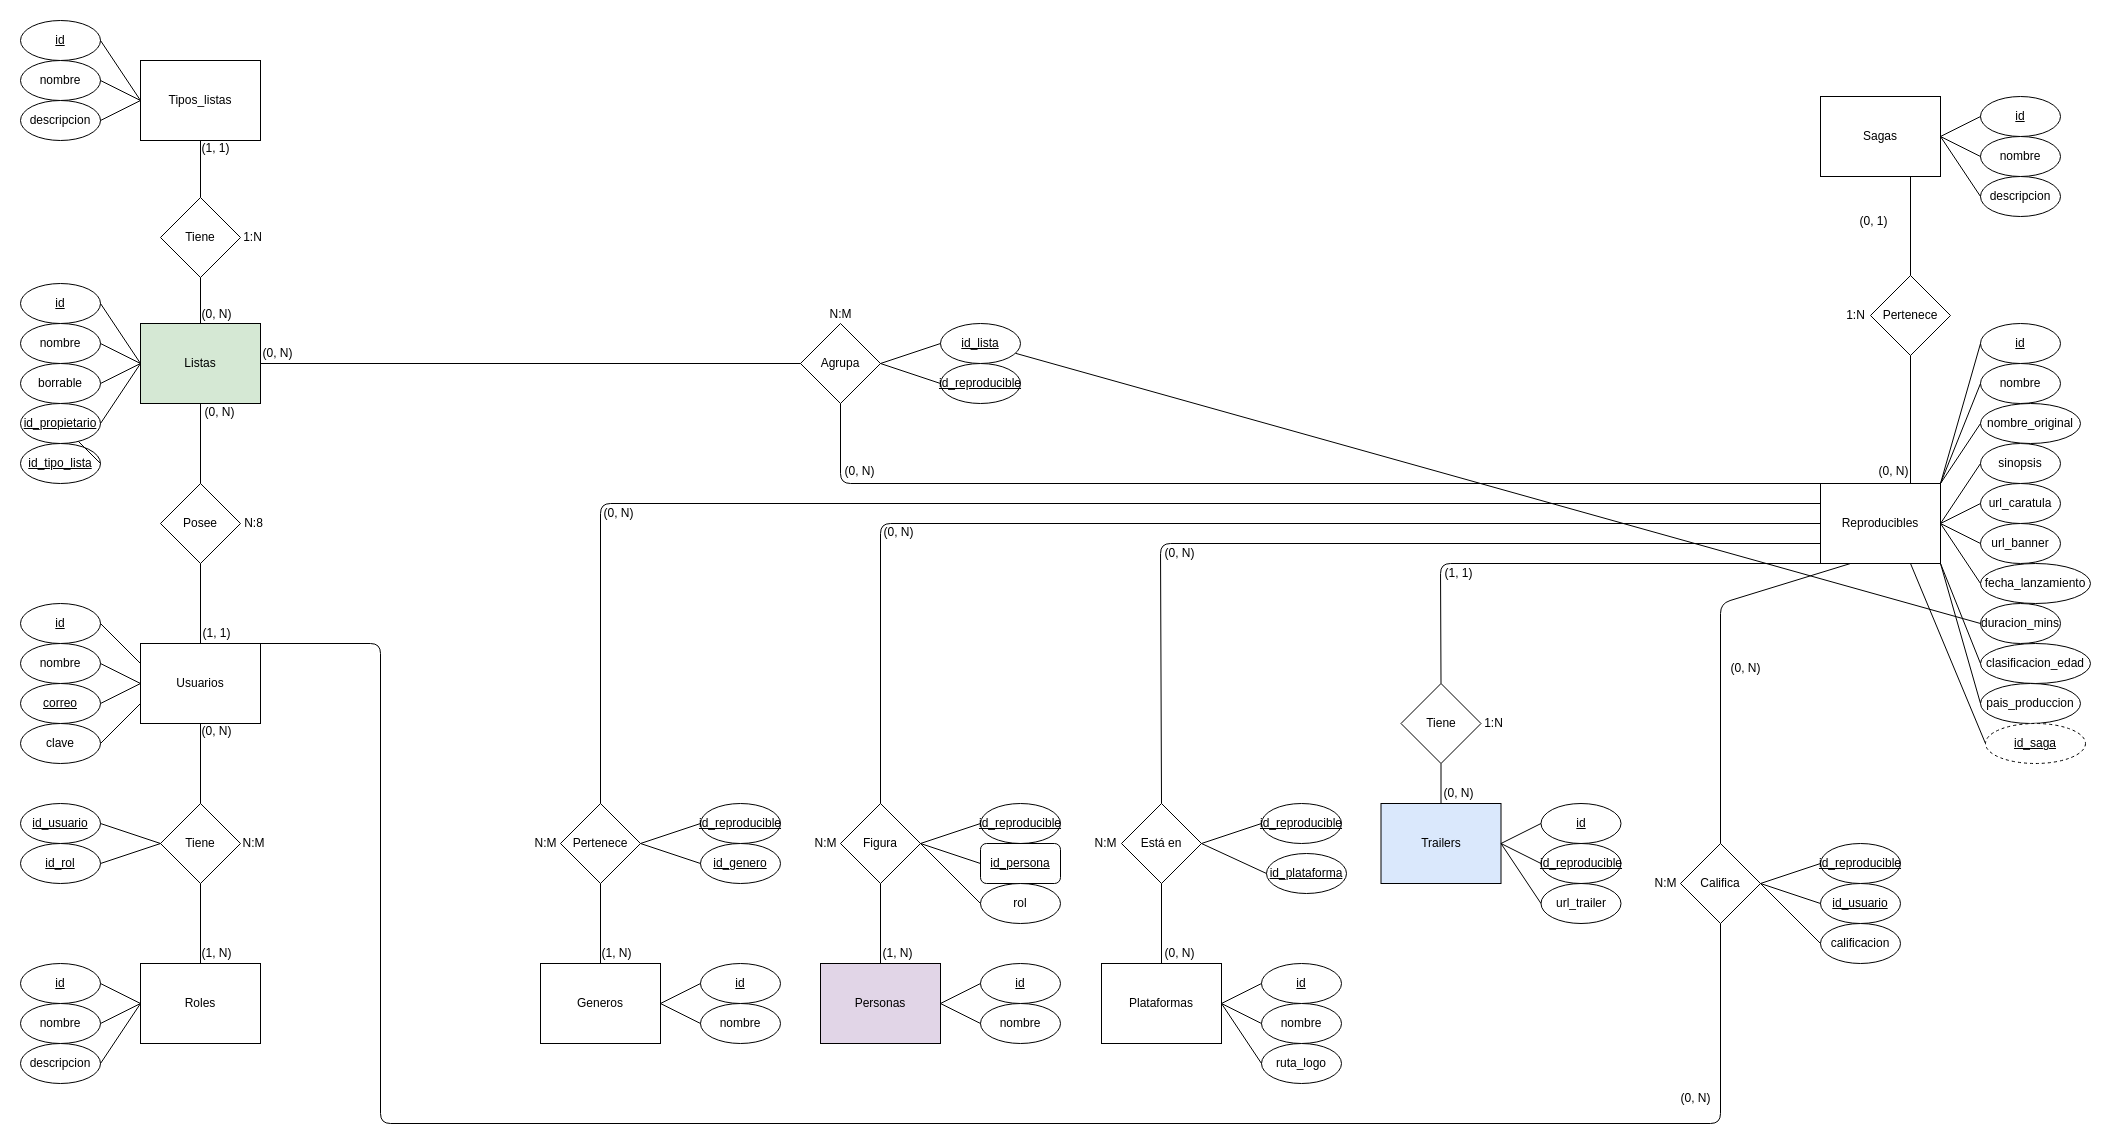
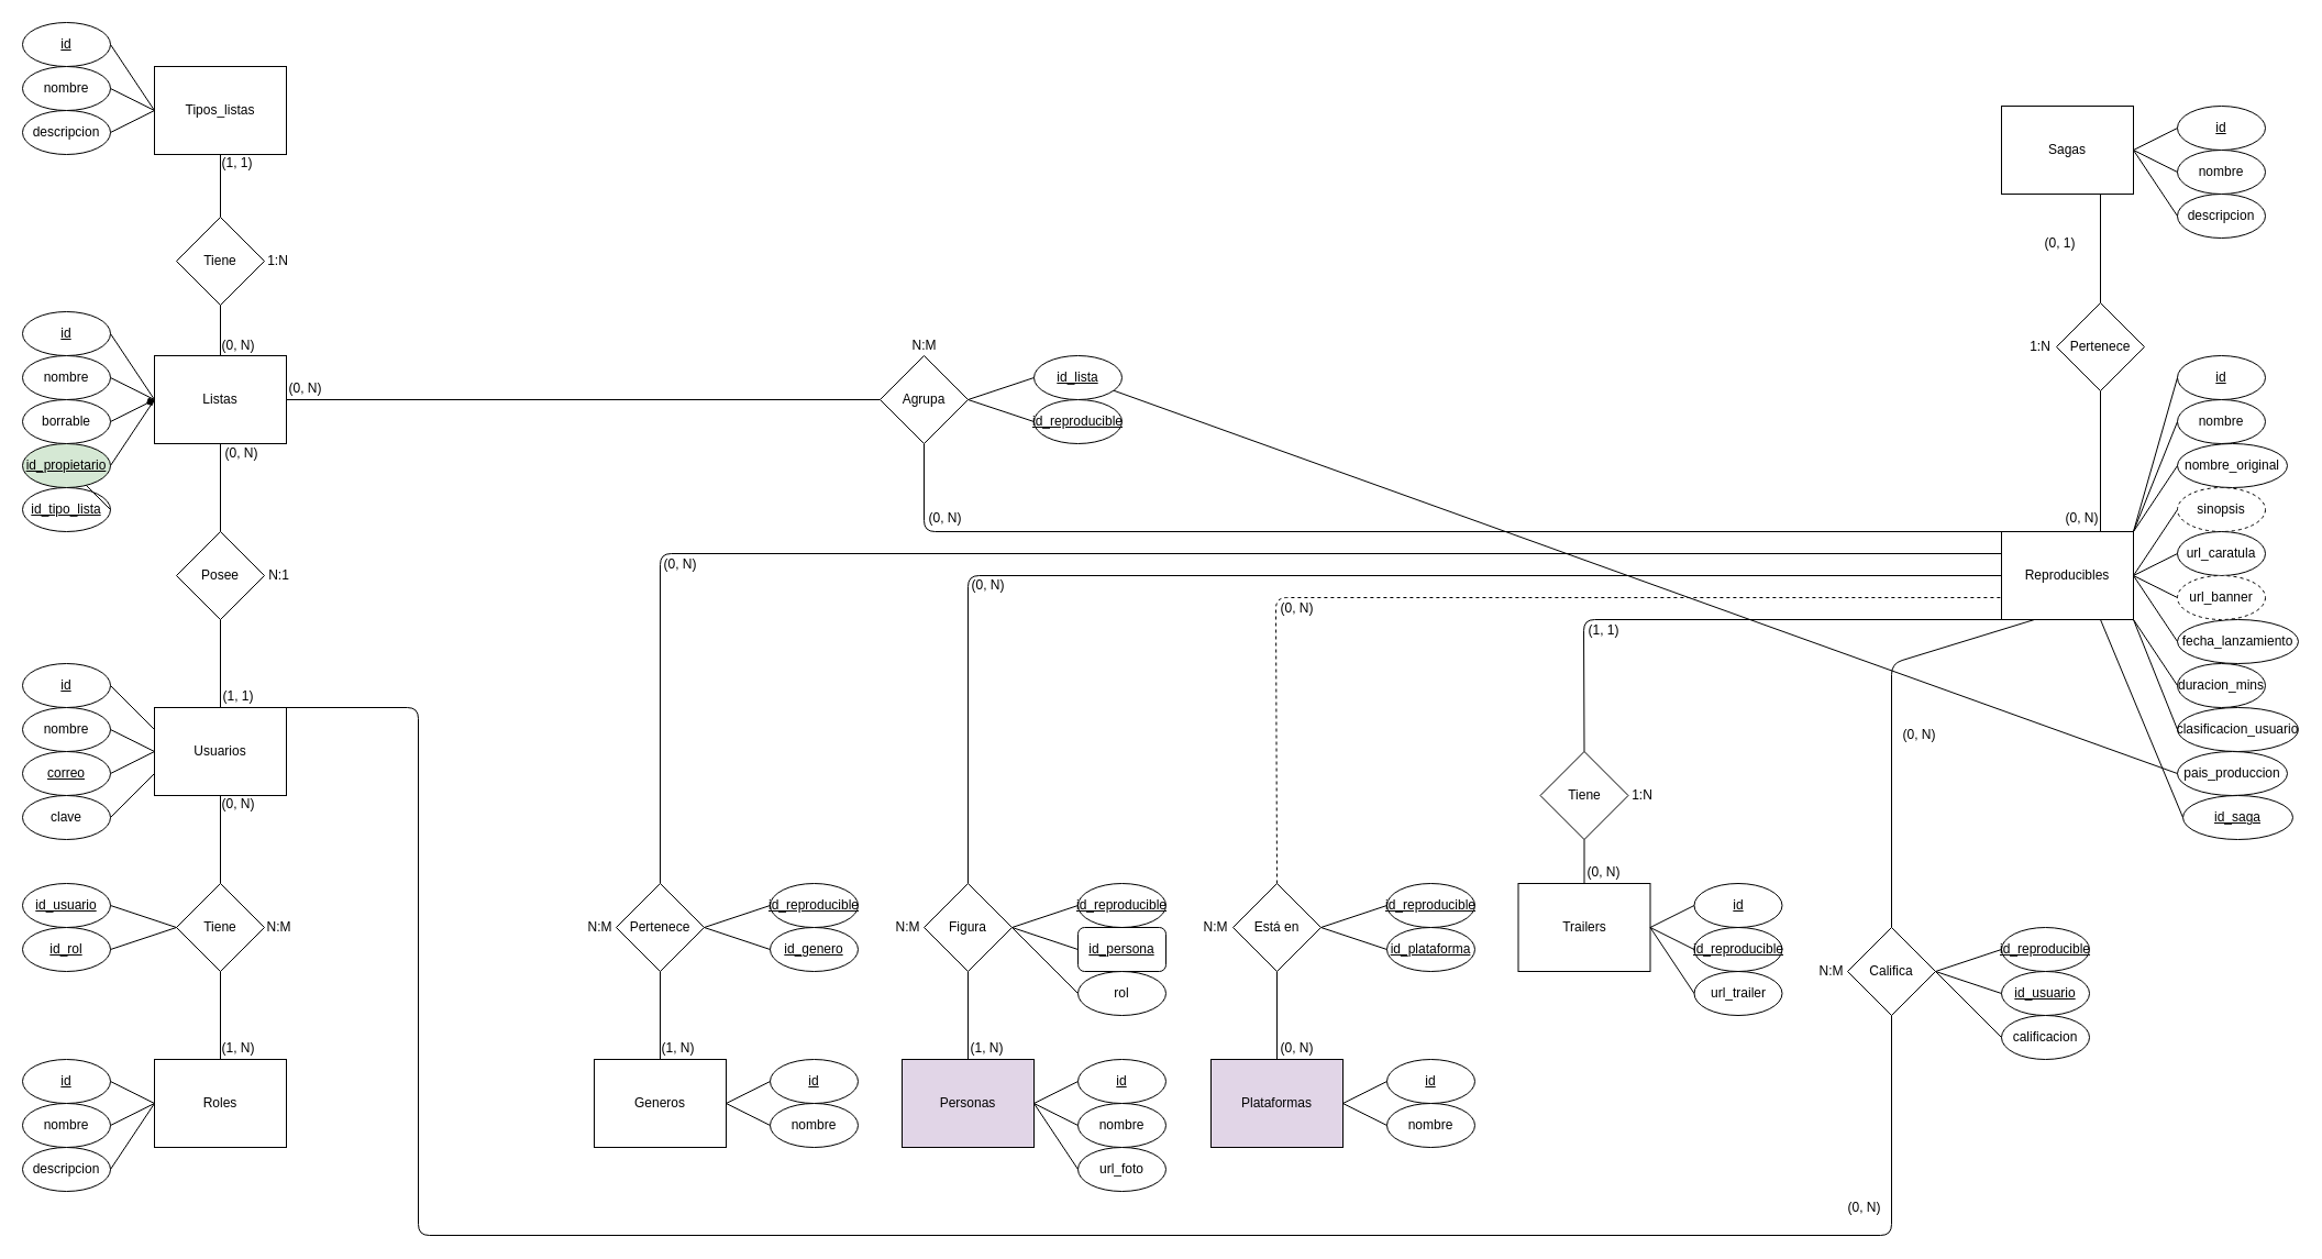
- <mxCell id="18" value="Listas" style="rounded=0;whiteSpace=wrap;html=1;fillColor=#d5e8d4;" parent="1" vertex="1"><mxGeometry x="140" y="323" width="120" height="80" as="geometry" /></mxCell>
+ <mxCell id="18" value="Listas" style="rounded=0;whiteSpace=wrap;html=1;" parent="1" vertex="1"><mxGeometry x="140" y="323" width="120" height="80" as="geometry" /></mxCell>
- <mxCell id="164" value="" style="endArrow=none;html=1;exitX=1;exitY=0.5;exitDx=0;exitDy=0;entryX=0;entryY=0.5;entryDx=0;entryDy=0;" parent="1" source="163" target="18" edge="1"><mxGeometry width="50" height="50" relative="1" as="geometry"><mxPoint x="110" y="393" as="sourcePoint" /><mxPoint x="150" y="373" as="targetPoint" /></mxGeometry></mxCell>
+ <mxCell id="164" value="" style="endArrow=diamond;html=1;exitX=1;exitY=0.5;exitDx=0;exitDy=0;entryX=0;entryY=0.5;entryDx=0;entryDy=0;" parent="1" source="163" target="18" edge="1"><mxGeometry width="50" height="50" relative="1" as="geometry"><mxPoint x="110" y="393" as="sourcePoint" /><mxPoint x="150" y="373" as="targetPoint" /></mxGeometry></mxCell>
- <mxCell id="43" value="" style="endArrow=none;html=1;exitX=0;exitY=0.5;exitDx=0;exitDy=0;" parent="1" source="34" target="154" edge="1"><mxGeometry width="50" height="50" relative="1" as="geometry"><mxPoint x="1990" y="633" as="sourcePoint" /><mxPoint x="1950" y="533" as="targetPoint" /></mxGeometry></mxCell>
+ <mxCell id="43" value="" style="endArrow=none;html=1;exitX=0;exitY=0.5;exitDx=0;exitDy=0;entryX=1;entryY=1;entryDx=0;entryDy=0;" parent="1" source="34" target="7" edge="1"><mxGeometry width="50" height="50" relative="1" as="geometry"><mxPoint x="1990" y="633" as="sourcePoint" /><mxPoint x="1950" y="533" as="targetPoint" /></mxGeometry></mxCell>
- <mxCell id="21" value="id_propietario" style="ellipse;whiteSpace=wrap;html=1;fontStyle=4" parent="1" vertex="1"><mxGeometry x="20" y="403" width="80" height="40" as="geometry" /></mxCell>
+ <mxCell id="21" value="id_propietario" style="ellipse;whiteSpace=wrap;html=1;fontStyle=4;fillColor=#d5e8d4;" parent="1" vertex="1"><mxGeometry x="20" y="403" width="80" height="40" as="geometry" /></mxCell>
- <mxCell id="12" value="sinopsis" style="ellipse;whiteSpace=wrap;html=1;" parent="1" vertex="1"><mxGeometry x="1980" y="443" width="80" height="40" as="geometry" /></mxCell>
+ <mxCell id="12" value="sinopsis" style="ellipse;whiteSpace=wrap;html=1;dashed=1;" parent="1" vertex="1"><mxGeometry x="1980" y="443" width="80" height="40" as="geometry" /></mxCell>
- <mxCell id="166" value="N:8" style="text;html=1;align=center;verticalAlign=middle;resizable=0;points=[];autosize=1;strokeColor=none;fillColor=none;" parent="1" vertex="1"><mxGeometry x="233" y="508" width="40" height="30" as="geometry" /></mxCell>
+ <mxCell id="166" value="N:1" style="text;html=1;align=center;verticalAlign=middle;resizable=0;points=[];autosize=1;strokeColor=none;fillColor=none;" parent="1" vertex="1"><mxGeometry x="233" y="508" width="40" height="30" as="geometry" /></mxCell>
- <mxCell id="114" value="" style="endArrow=none;html=1;entryX=0;entryY=0.75;entryDx=0;entryDy=0;exitX=0.5;exitY=0;exitDx=0;exitDy=0;" parent="1" source="112" target="7" edge="1"><mxGeometry width="50" height="50" relative="1" as="geometry"><mxPoint x="1290" y="813" as="sourcePoint" /><mxPoint x="1854" y="573" as="targetPoint" /><Array as="points"><mxPoint x="1160" y="543" /></Array></mxGeometry></mxCell>
+ <mxCell id="114" value="" style="endArrow=none;html=1;entryX=0;entryY=0.75;entryDx=0;entryDy=0;exitX=0.5;exitY=0;exitDx=0;exitDy=0;dashed=1;" parent="1" source="112" target="7" edge="1"><mxGeometry width="50" height="50" relative="1" as="geometry"><mxPoint x="1290" y="813" as="sourcePoint" /><mxPoint x="1854" y="573" as="targetPoint" /><Array as="points"><mxPoint x="1160" y="543" /></Array></mxGeometry></mxCell>
- <mxCell id="33" value="url_banner" style="ellipse;whiteSpace=wrap;html=1;" parent="1" vertex="1"><mxGeometry x="1980" y="523" width="80" height="40" as="geometry" /></mxCell>
+ <mxCell id="33" value="url_banner" style="ellipse;whiteSpace=wrap;html=1;dashed=1;" parent="1" vertex="1"><mxGeometry x="1980" y="523" width="80" height="40" as="geometry" /></mxCell>
- <mxCell id="45" value="" style="endArrow=none;html=1;exitX=0;exitY=0.5;exitDx=0;exitDy=0;entryX=1;entryY=1;entryDx=0;entryDy=0;" parent="1" source="35" target="7" edge="1"><mxGeometry width="50" height="50" relative="1" as="geometry"><mxPoint x="1990" y="713" as="sourcePoint" /><mxPoint x="1950" y="573" as="targetPoint" /></mxGeometry></mxCell>
+ <mxCell id="45" value="" style="endArrow=none;html=1;exitX=0;exitY=0.5;exitDx=0;exitDy=0;" parent="1" source="35" target="154" edge="1"><mxGeometry width="50" height="50" relative="1" as="geometry"><mxPoint x="1990" y="713" as="sourcePoint" /><mxPoint x="1950" y="573" as="targetPoint" /></mxGeometry></mxCell>
- <mxCell id="11" value="clasificacion_edad" style="ellipse;whiteSpace=wrap;html=1;" parent="1" vertex="1"><mxGeometry x="1980" y="643" width="110" height="40" as="geometry" /></mxCell>
+ <mxCell id="11" value="clasificacion_usuario" style="ellipse;whiteSpace=wrap;html=1;" parent="1" vertex="1"><mxGeometry x="1980" y="643" width="110" height="40" as="geometry" /></mxCell>
- <mxCell id="157" value="id_saga" style="ellipse;whiteSpace=wrap;html=1;fontStyle=4;dashed=1;" parent="1" vertex="1"><mxGeometry x="1985" y="723" width="100" height="40" as="geometry" /></mxCell>
+ <mxCell id="157" value="id_saga" style="ellipse;whiteSpace=wrap;html=1;fontStyle=4" parent="1" vertex="1"><mxGeometry x="1985" y="723" width="100" height="40" as="geometry" /></mxCell>
- <mxCell id="92" value="Trailers" style="rounded=0;whiteSpace=wrap;html=1;fillColor=#dae8fc;" parent="1" vertex="1"><mxGeometry x="1380.5" y="803" width="120" height="80" as="geometry" /></mxCell>
+ <mxCell id="92" value="Trailers" style="rounded=0;whiteSpace=wrap;html=1;" parent="1" vertex="1"><mxGeometry x="1380.5" y="803" width="120" height="80" as="geometry" /></mxCell>
- <mxCell id="76" value="id_plataforma" style="ellipse;whiteSpace=wrap;html=1;fontStyle=4" parent="1" vertex="1"><mxGeometry x="1266" y="853" width="80" height="40" as="geometry" /></mxCell>
+ <mxCell id="76" value="id_plataforma" style="ellipse;whiteSpace=wrap;html=1;fontStyle=4" parent="1" vertex="1"><mxGeometry x="1261" y="843" width="80" height="40" as="geometry" /></mxCell>
- <mxCell id="79" value="Plataformas" style="rounded=0;whiteSpace=wrap;html=1;" parent="1" vertex="1"><mxGeometry x="1101" y="963" width="120" height="80" as="geometry" /></mxCell>
+ <mxCell id="79" value="Plataformas" style="rounded=0;whiteSpace=wrap;html=1;fillColor=#e1d5e7;" parent="1" vertex="1"><mxGeometry x="1101" y="963" width="120" height="80" as="geometry" /></mxCell>
+ <mxCell id="100" value="" style="endArrow=none;html=1;exitX=0;exitY=0.5;exitDx=0;exitDy=0;entryX=1;entryY=0.5;entryDx=0;entryDy=0;" parent="1" source="99" target="70" edge="1"><mxGeometry width="50" height="50" relative="1" as="geometry"><mxPoint x="990" y="1033" as="sourcePoint" /><mxPoint x="950" y="1013" as="targetPoint" /></mxGeometry></mxCell>
- <mxCell id="85" value="" style="endArrow=none;html=1;exitX=0;exitY=0.5;exitDx=0;exitDy=0;entryX=1;entryY=0.5;entryDx=0;entryDy=0;" parent="1" source="84" target="79" edge="1"><mxGeometry width="50" height="50" relative="1" as="geometry"><mxPoint x="1271" y="1033" as="sourcePoint" /><mxPoint x="1231" y="1013" as="targetPoint" /></mxGeometry></mxCell>
+ <mxCell id="99" value="url_foto" style="ellipse;whiteSpace=wrap;html=1;fontStyle=0" parent="1" vertex="1"><mxGeometry x="980" y="1043" width="80" height="40" as="geometry" /></mxCell>
- <mxCell id="84" value="ruta_logo" style="ellipse;whiteSpace=wrap;html=1;fontStyle=0" parent="1" vertex="1"><mxGeometry x="1261" y="1043" width="80" height="40" as="geometry" /></mxCell>
